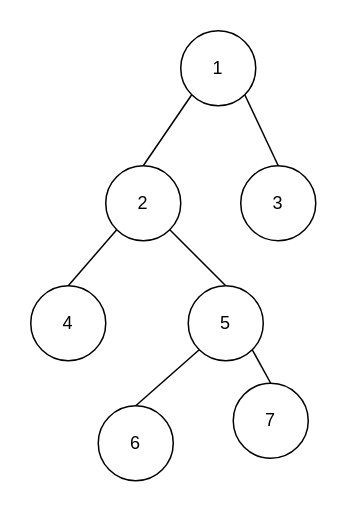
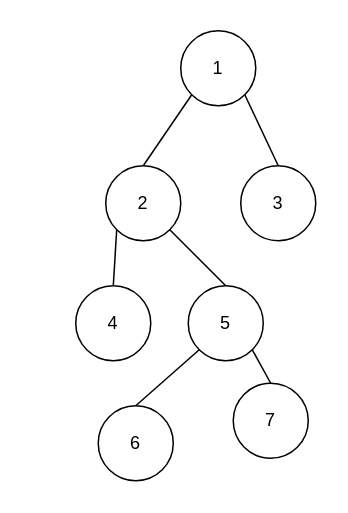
- <mxCell id="9" value="4" style="ellipse;whiteSpace=wrap;html=1;" vertex="1" parent="1"><mxGeometry x="20" y="190" width="50" height="50" as="geometry" /></mxCell>
+ <mxCell id="9" value="4" style="ellipse;whiteSpace=wrap;html=1;" vertex="1" parent="1"><mxGeometry x="50" y="190" width="50" height="50" as="geometry" /></mxCell>
